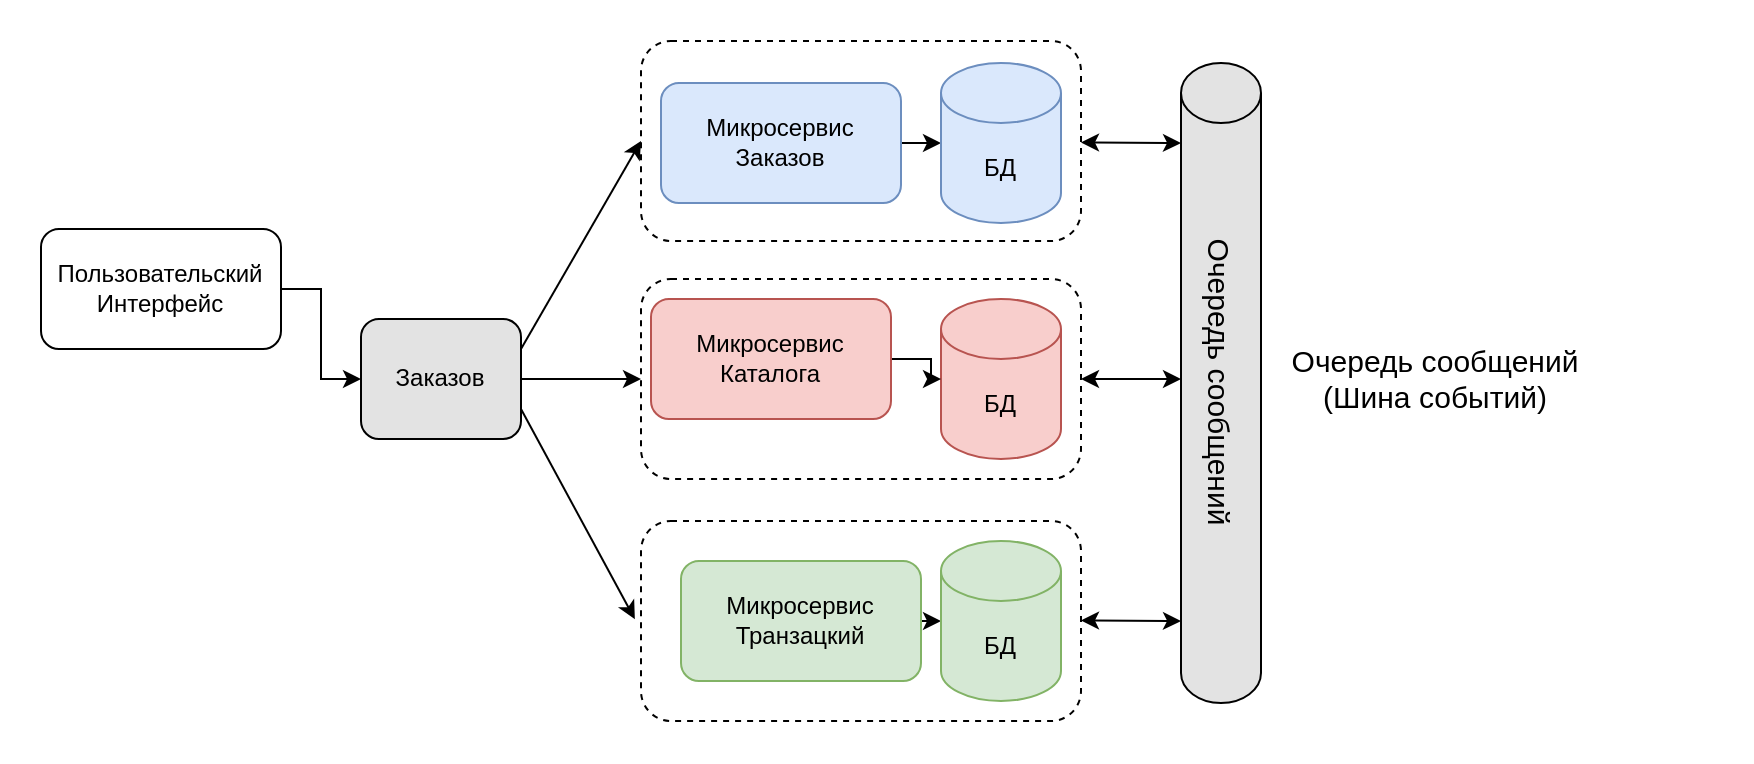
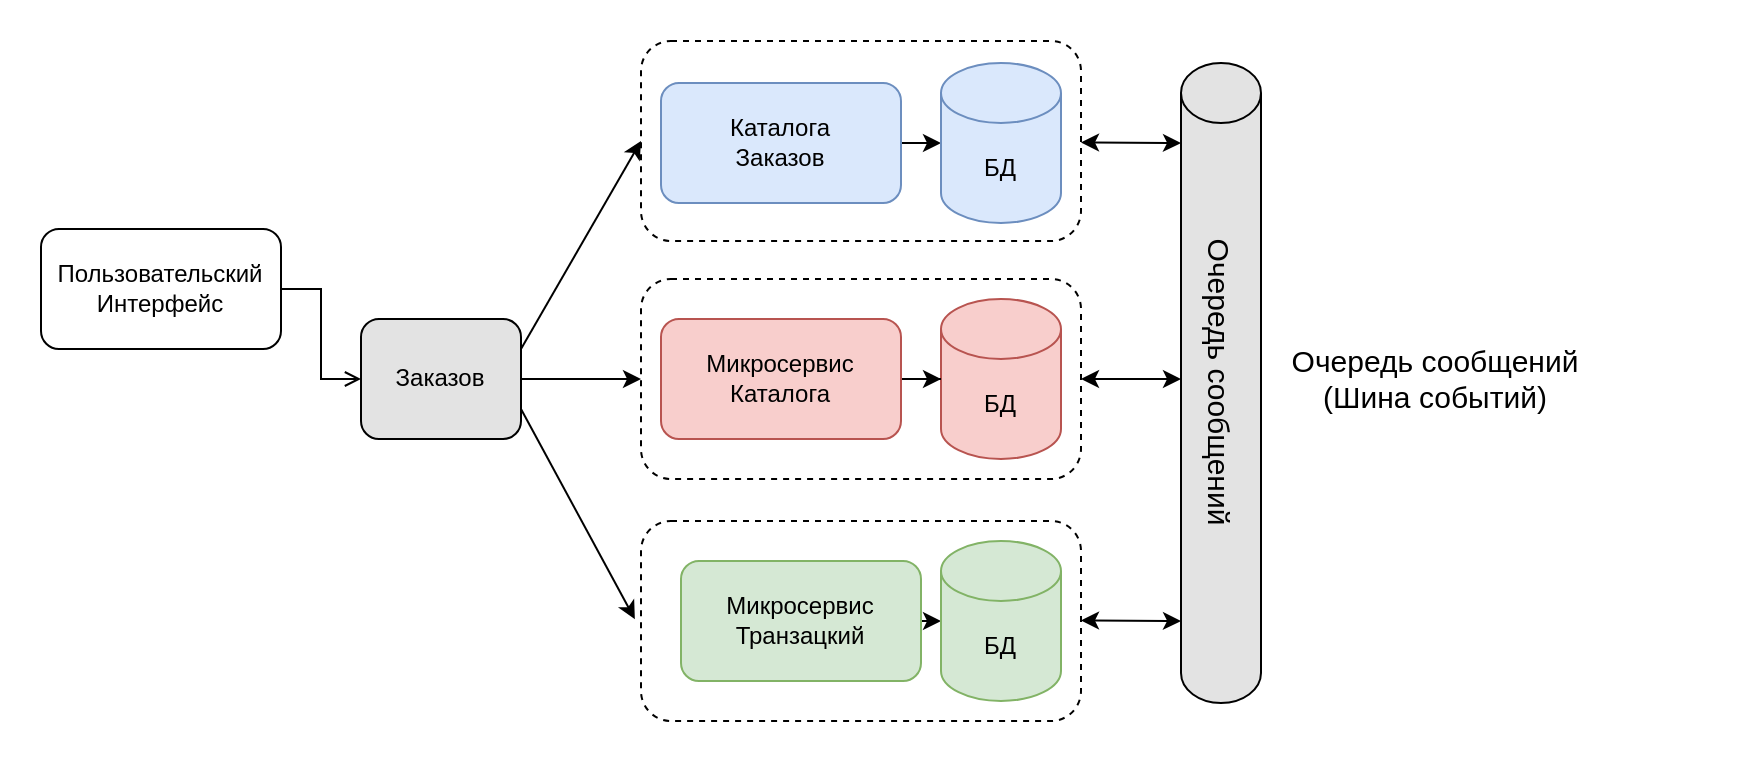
- <mxCell id="5" value="Микросервис&lt;br&gt;Заказов" style="rounded=1;whiteSpace=wrap;html=1;fillColor=#dae8fc;strokeColor=#6c8ebf;" parent="1" vertex="1"><mxGeometry x="330" y="41" width="120" height="60" as="geometry" /></mxCell>
+ <mxCell id="5" value="Каталога&lt;br&gt;Заказов" style="rounded=1;whiteSpace=wrap;html=1;fillColor=#dae8fc;strokeColor=#6c8ebf;" parent="1" vertex="1"><mxGeometry x="330" y="41" width="120" height="60" as="geometry" /></mxCell>
- <mxCell id="11" value="Микросервис Каталога" style="rounded=1;whiteSpace=wrap;html=1;fillColor=#f8cecc;strokeColor=#b85450;" vertex="1" parent="1"><mxGeometry x="325" y="149" width="120" height="60" as="geometry" /></mxCell>
+ <mxCell id="11" value="Микросервис Каталога" style="rounded=1;whiteSpace=wrap;html=1;fillColor=#f8cecc;strokeColor=#b85450;" vertex="1" parent="1"><mxGeometry x="330" y="159" width="120" height="60" as="geometry" /></mxCell>
- <mxCell id="24" style="edgeStyle=orthogonalEdgeStyle;rounded=0;orthogonalLoop=1;jettySize=auto;html=1;exitX=1;exitY=0.5;exitDx=0;exitDy=0;entryX=0;entryY=0.5;entryDx=0;entryDy=0;" edge="1" parent="1" source="25" target="12"><mxGeometry relative="1" as="geometry" /></mxCell>
+ <mxCell id="24" style="edgeStyle=orthogonalEdgeStyle;rounded=0;orthogonalLoop=1;jettySize=auto;html=1;exitX=1;exitY=0.5;exitDx=0;exitDy=0;entryX=0;entryY=0.5;entryDx=0;entryDy=0;endArrow=open;" edge="1" parent="1" source="25" target="12"><mxGeometry relative="1" as="geometry" /></mxCell>
